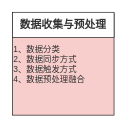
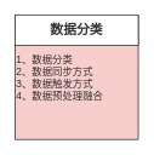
- <mxCell id="3" value="&lt;span style=&quot;color: rgb(50, 50, 50); font-family: &amp;quot;Microsoft YaHei&amp;quot;, 微软雅黑, Arial; font-size: 18px; font-weight: 700; background-color: rgba(255, 255, 255, 0.01);&quot;&gt;数据收集与预处理&lt;/span&gt;" style="rounded=0;whiteSpace=wrap;html=1;" vertex="1" parent="1"><mxGeometry x="20" y="20" width="170" height="42" as="geometry" /></mxCell>
+ <mxCell id="3" value="&lt;span style=&quot;color: rgb(50, 50, 50); font-family: &amp;quot;Microsoft YaHei&amp;quot;, 微软雅黑, Arial; font-size: 18px; font-weight: 700; background-color: rgba(255, 255, 255, 0.01);&quot;&gt;数据分类&lt;/span&gt;" style="rounded=0;whiteSpace=wrap;html=1;" vertex="1" parent="1"><mxGeometry x="20" y="20" width="170" height="42" as="geometry" /></mxCell>
